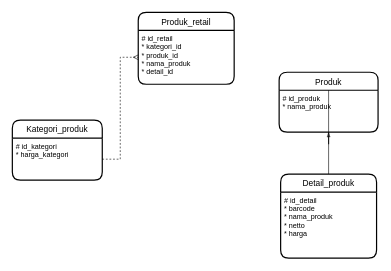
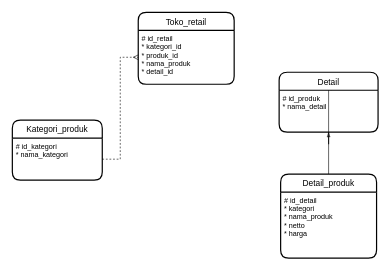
- <mxCell id="7" value="Produk_retail" style="swimlane;childLayout=stackLayout;horizontal=1;startSize=30;horizontalStack=0;rounded=1;fontSize=14;fontStyle=0;strokeWidth=2;resizeParent=0;resizeLast=1;shadow=0;dashed=0;align=center;" parent="1" vertex="1"><mxGeometry x="230" y="20" width="160" height="120" as="geometry" /></mxCell>
+ <mxCell id="7" value="Toko_retail" style="swimlane;childLayout=stackLayout;horizontal=1;startSize=30;horizontalStack=0;rounded=1;fontSize=14;fontStyle=0;strokeWidth=2;resizeParent=0;resizeLast=1;shadow=0;dashed=0;align=center;" parent="1" vertex="1"><mxGeometry x="230" y="20" width="160" height="120" as="geometry" /></mxCell>
- <mxCell id="3" value="Produk" style="swimlane;childLayout=stackLayout;horizontal=1;startSize=30;horizontalStack=0;rounded=1;fontSize=14;fontStyle=0;strokeWidth=2;resizeParent=0;resizeLast=1;shadow=0;dashed=0;align=center;" parent="1" vertex="1"><mxGeometry x="465" y="120" width="165" height="100" as="geometry" /></mxCell>
+ <mxCell id="3" value="Detail" style="swimlane;childLayout=stackLayout;horizontal=1;startSize=30;horizontalStack=0;rounded=1;fontSize=14;fontStyle=0;strokeWidth=2;resizeParent=0;resizeLast=1;shadow=0;dashed=0;align=center;" parent="1" vertex="1"><mxGeometry x="465" y="120" width="165" height="100" as="geometry" /></mxCell>
- <mxCell id="4" value="# id_produk&#10;* nama_produk" style="align=left;strokeColor=none;fillColor=none;spacingLeft=4;fontSize=12;verticalAlign=top;resizable=0;rotatable=0;part=1;" parent="3" vertex="1"><mxGeometry y="30" width="165" height="70" as="geometry" /></mxCell>
+ <mxCell id="4" value="# id_produk&#10;* nama_detail" style="align=left;strokeColor=none;fillColor=none;spacingLeft=4;fontSize=12;verticalAlign=top;resizable=0;rotatable=0;part=1;" parent="3" vertex="1"><mxGeometry y="30" width="165" height="70" as="geometry" /></mxCell>
- <mxCell id="6" value="# id_kategori&#10;* harga_kategori" style="align=left;strokeColor=none;fillColor=none;spacingLeft=4;fontSize=12;verticalAlign=top;resizable=0;rotatable=0;part=1;" parent="5" vertex="1"><mxGeometry y="30" width="150" height="70" as="geometry" /></mxCell>
+ <mxCell id="6" value="# id_kategori&#10;* nama_kategori" style="align=left;strokeColor=none;fillColor=none;spacingLeft=4;fontSize=12;verticalAlign=top;resizable=0;rotatable=0;part=1;" parent="5" vertex="1"><mxGeometry y="30" width="150" height="70" as="geometry" /></mxCell>
- <mxCell id="11" value="# id_detail&#10;* barcode&#10;* nama_produk&#10;* netto&#10;* harga" style="align=left;strokeColor=none;fillColor=none;spacingLeft=4;fontSize=12;verticalAlign=top;resizable=0;rotatable=0;part=1;" parent="10" vertex="1"><mxGeometry y="30" width="160" height="110" as="geometry" /></mxCell>
+ <mxCell id="11" value="# id_detail&#10;* kategori&#10;* nama_produk&#10;* netto&#10;* harga" style="align=left;strokeColor=none;fillColor=none;spacingLeft=4;fontSize=12;verticalAlign=top;resizable=0;rotatable=0;part=1;" parent="10" vertex="1"><mxGeometry y="30" width="160" height="110" as="geometry" /></mxCell>
